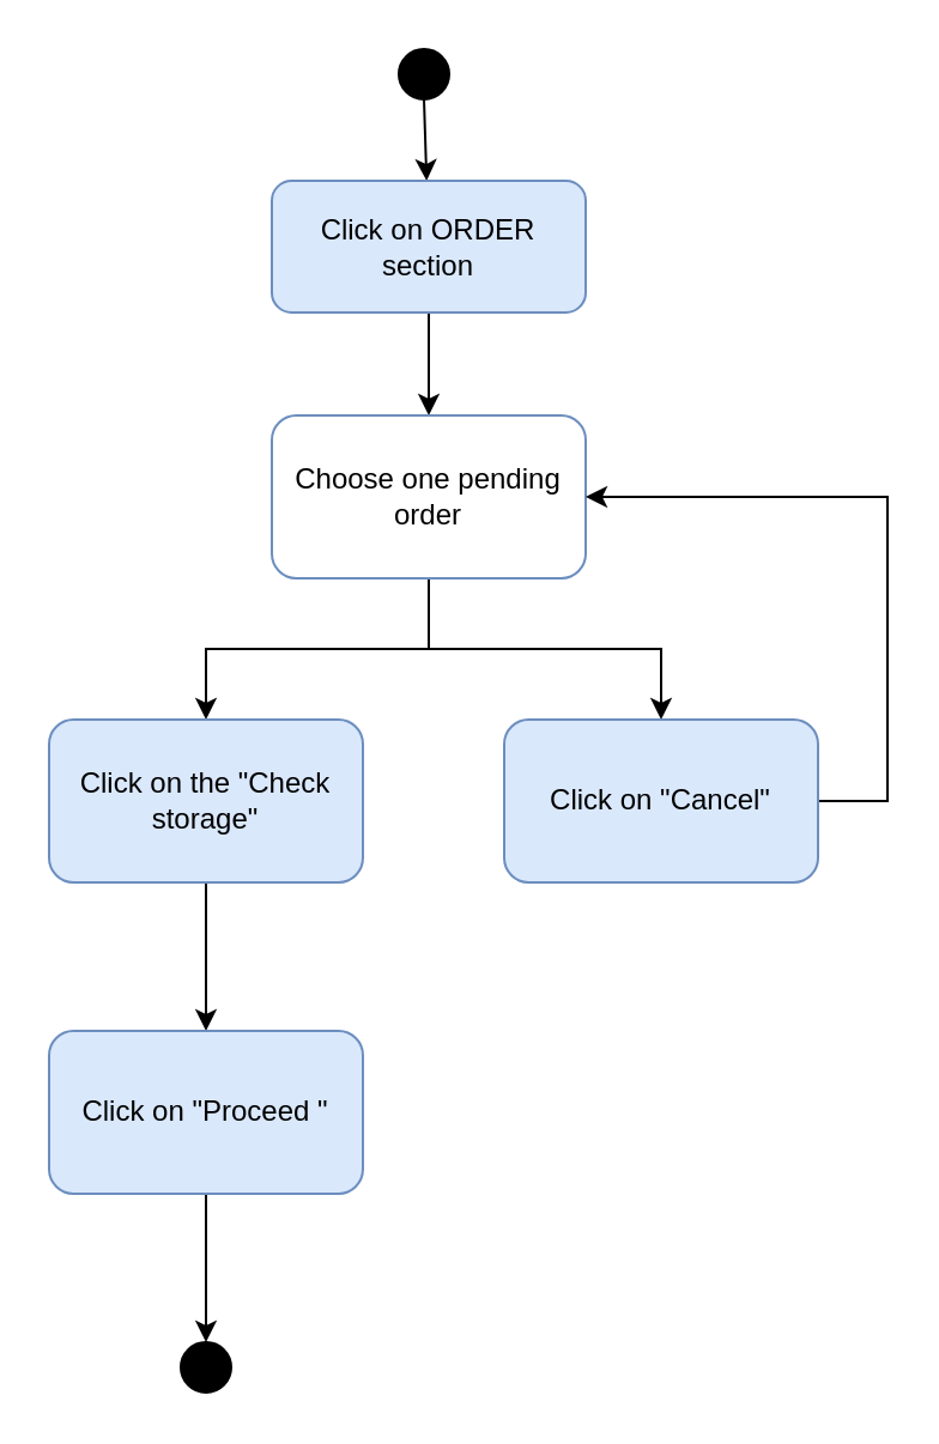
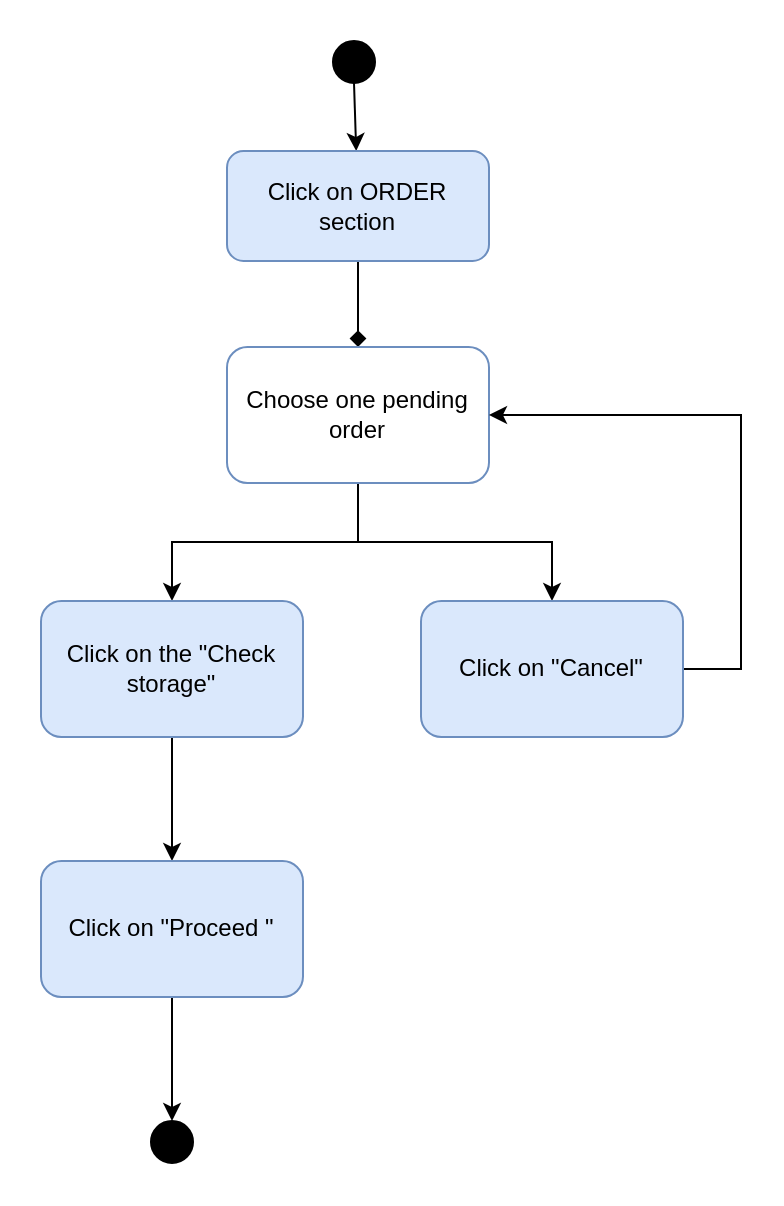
- <mxCell id="4" style="edgeStyle=orthogonalEdgeStyle;rounded=0;orthogonalLoop=1;jettySize=auto;html=1;" edge="1" parent="1" source="5" target="8"><mxGeometry relative="1" as="geometry" /></mxCell>
+ <mxCell id="4" style="edgeStyle=orthogonalEdgeStyle;rounded=0;orthogonalLoop=1;jettySize=auto;html=1;endArrow=diamond;" edge="1" parent="1" source="5" target="8"><mxGeometry relative="1" as="geometry" /></mxCell>
